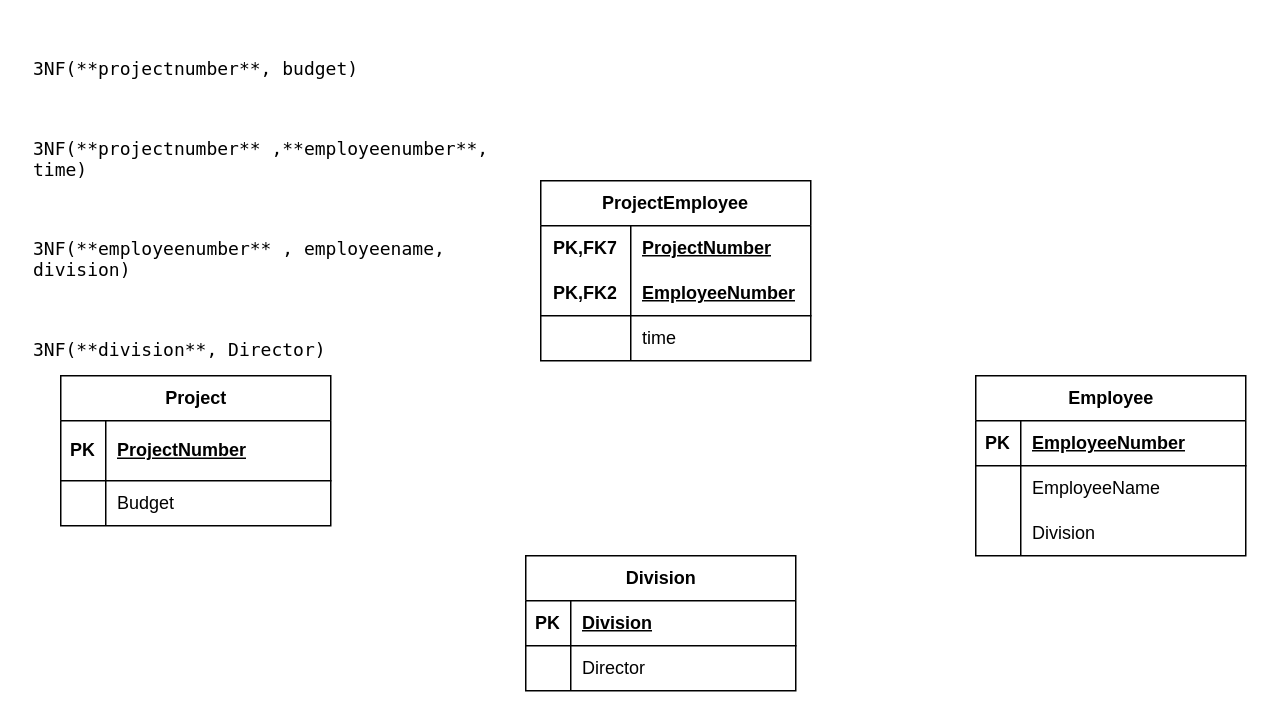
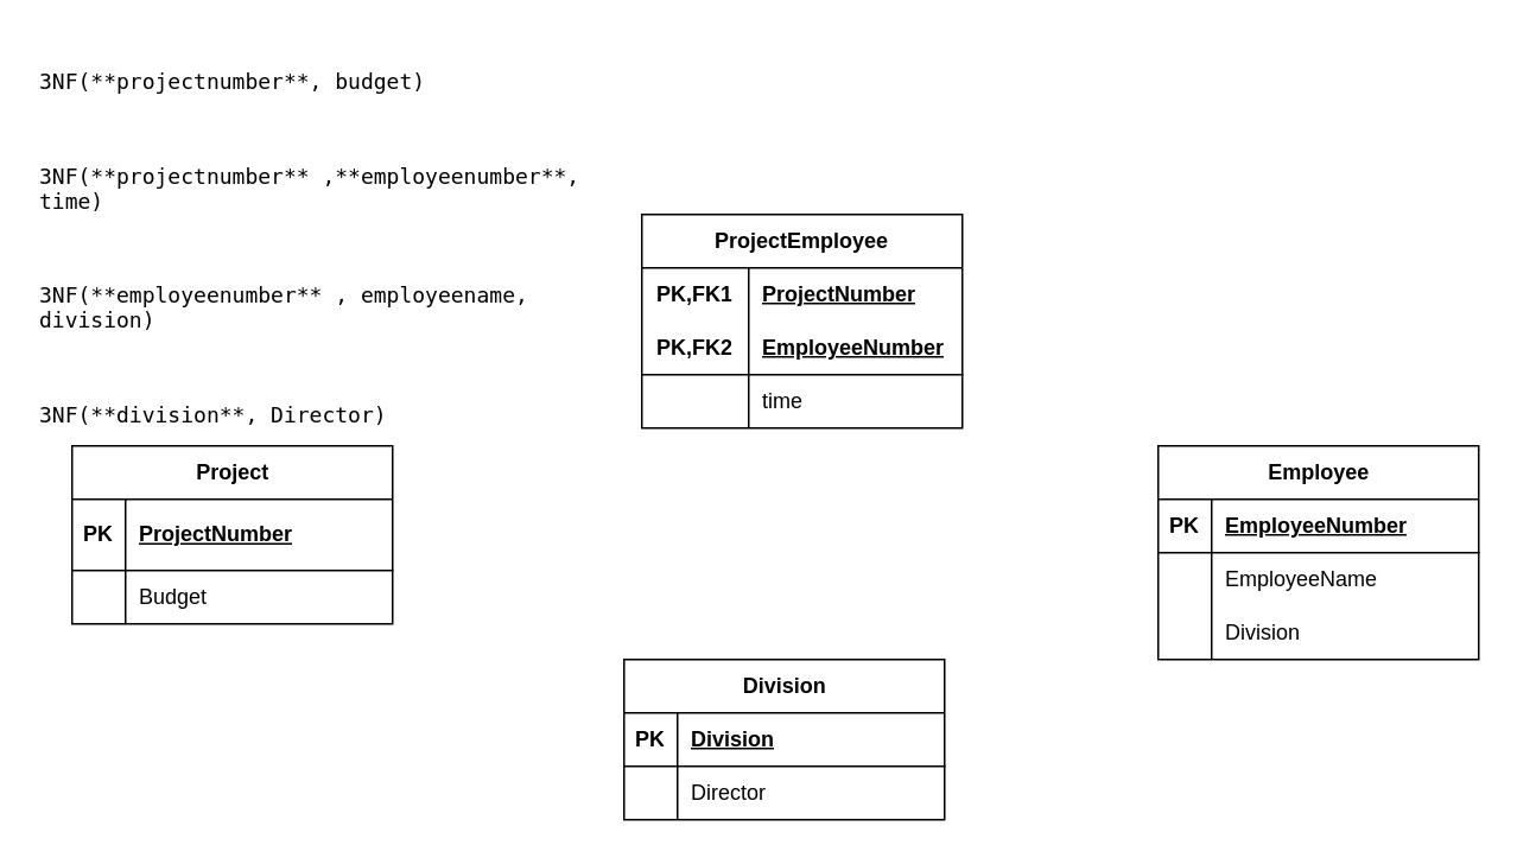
- <mxCell id="12" value="PK,FK7" style="shape=partialRectangle;connectable=0;fillColor=none;top=0;left=0;bottom=0;right=0;fontStyle=1;overflow=hidden;html=1;whiteSpace=wrap;" vertex="1" parent="11"><mxGeometry width="60" height="30" as="geometry"><mxRectangle width="60" height="30" as="alternateBounds" /></mxGeometry></mxCell>
+ <mxCell id="12" value="PK,FK1" style="shape=partialRectangle;connectable=0;fillColor=none;top=0;left=0;bottom=0;right=0;fontStyle=1;overflow=hidden;html=1;whiteSpace=wrap;" vertex="1" parent="11"><mxGeometry width="60" height="30" as="geometry"><mxRectangle width="60" height="30" as="alternateBounds" /></mxGeometry></mxCell>
